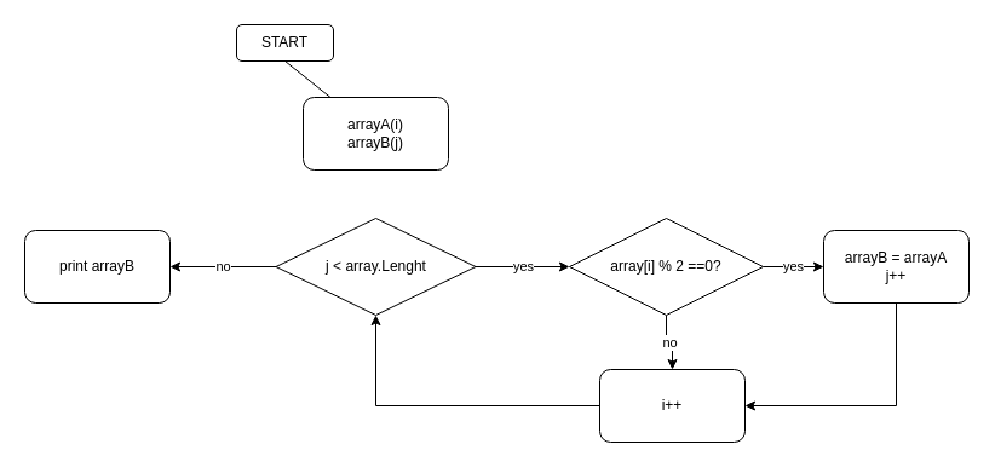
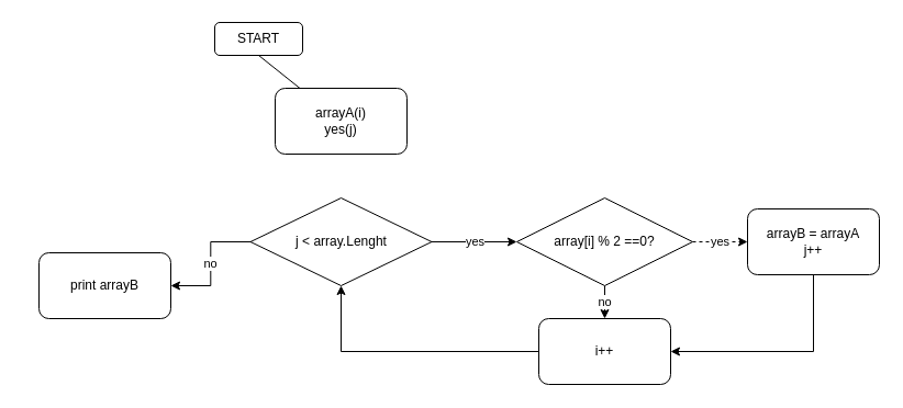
- <mxCell id="3" value="arrayA(i)&lt;br&gt;arrayB(j)" style="rounded=1;whiteSpace=wrap;html=1;" vertex="1" parent="1"><mxGeometry x="250" y="80" width="120" height="60" as="geometry" /></mxCell>
+ <mxCell id="3" value="arrayA(i)&lt;br&gt;yes(j)" style="rounded=1;whiteSpace=wrap;html=1;" vertex="1" parent="1"><mxGeometry x="250" y="80" width="120" height="60" as="geometry" /></mxCell>
- <mxCell id="8" value="print arrayB" style="rounded=1;whiteSpace=wrap;html=1;" vertex="1" parent="1"><mxGeometry x="20" y="190" width="120" height="60" as="geometry" /></mxCell>
+ <mxCell id="8" value="print arrayB" style="rounded=1;whiteSpace=wrap;html=1;" vertex="1" parent="1"><mxGeometry x="35" y="230" width="120" height="60" as="geometry" /></mxCell>
- <mxCell id="9" value="yes" style="edgeStyle=orthogonalEdgeStyle;rounded=0;orthogonalLoop=1;jettySize=auto;html=1;exitX=1;exitY=0.5;exitDx=0;exitDy=0;entryX=0;entryY=0.5;entryDx=0;entryDy=0;" edge="1" parent="1" source="11" target="13"><mxGeometry relative="1" as="geometry" /></mxCell>
+ <mxCell id="9" value="yes" style="edgeStyle=orthogonalEdgeStyle;rounded=0;orthogonalLoop=1;jettySize=auto;html=1;exitX=1;exitY=0.5;exitDx=0;exitDy=0;entryX=0;entryY=0.5;entryDx=0;entryDy=0;dashed=1;" edge="1" parent="1" source="11" target="13"><mxGeometry relative="1" as="geometry" /></mxCell>
- <mxCell id="15" value="i++" style="rounded=1;whiteSpace=wrap;html=1;" vertex="1" parent="1"><mxGeometry x="495" y="305" width="120" height="60" as="geometry" /></mxCell>
+ <mxCell id="15" value="i++" style="rounded=1;whiteSpace=wrap;html=1;" vertex="1" parent="1"><mxGeometry x="490" y="290" width="120" height="60" as="geometry" /></mxCell>
